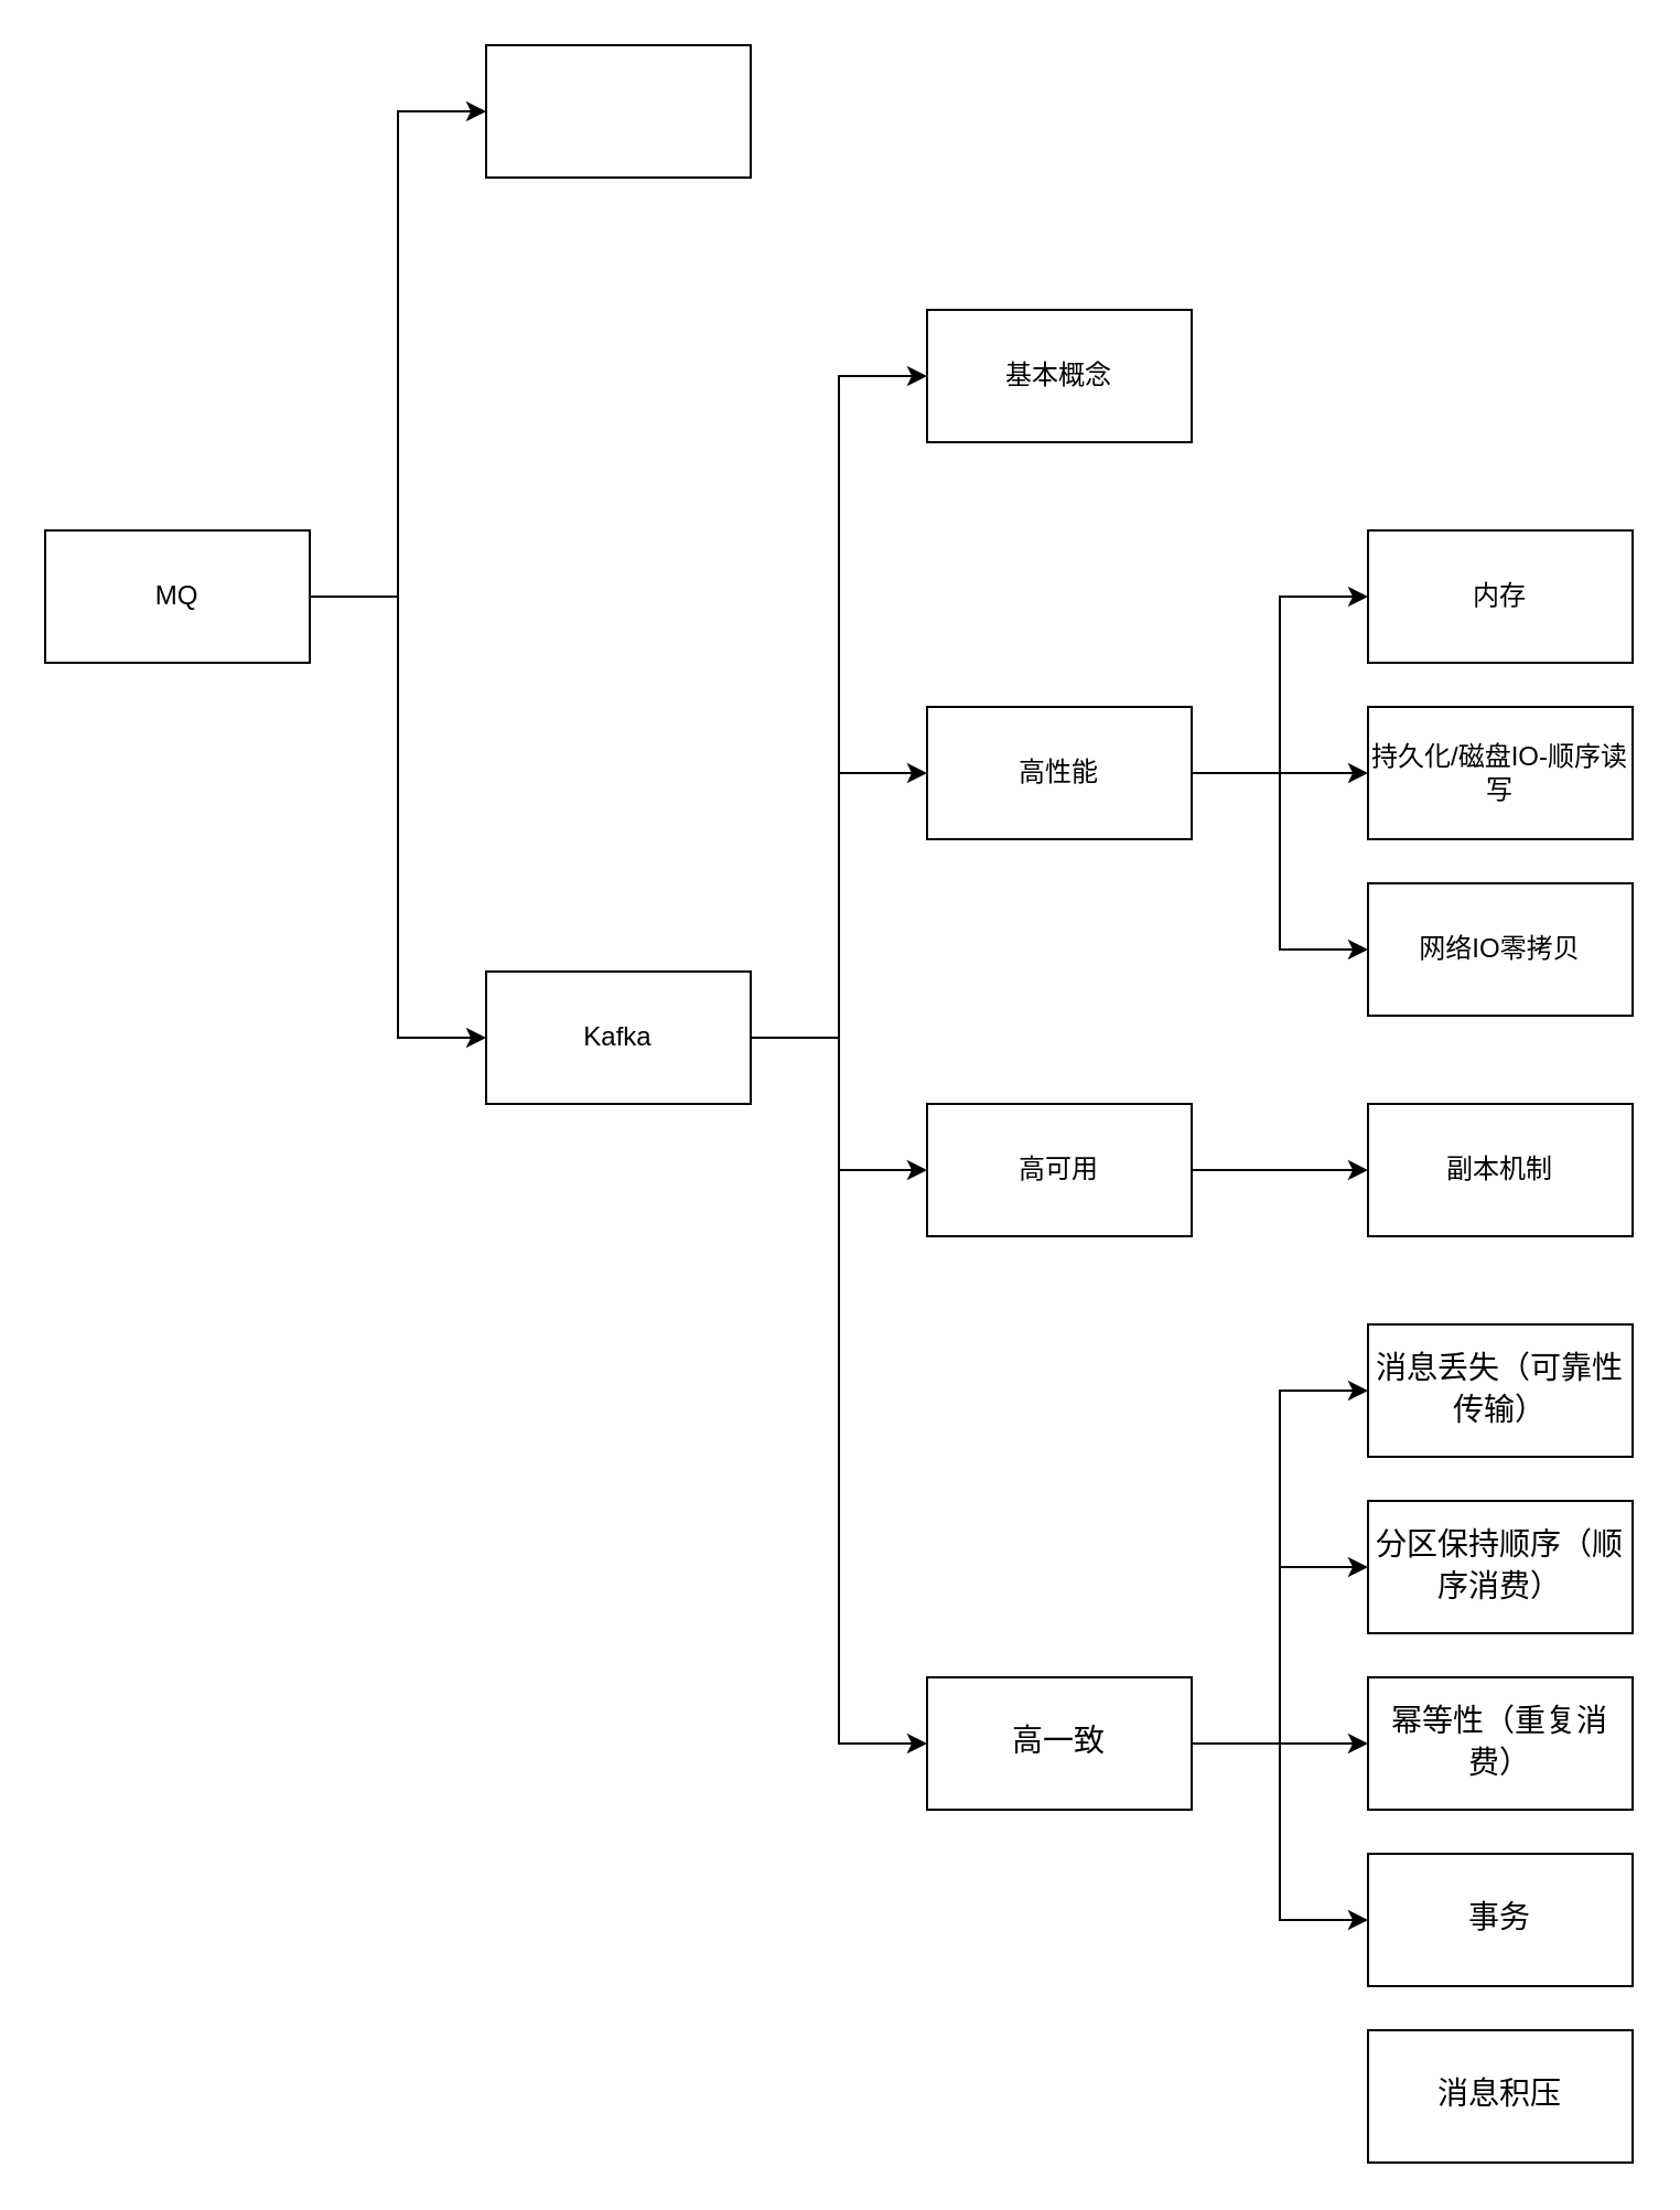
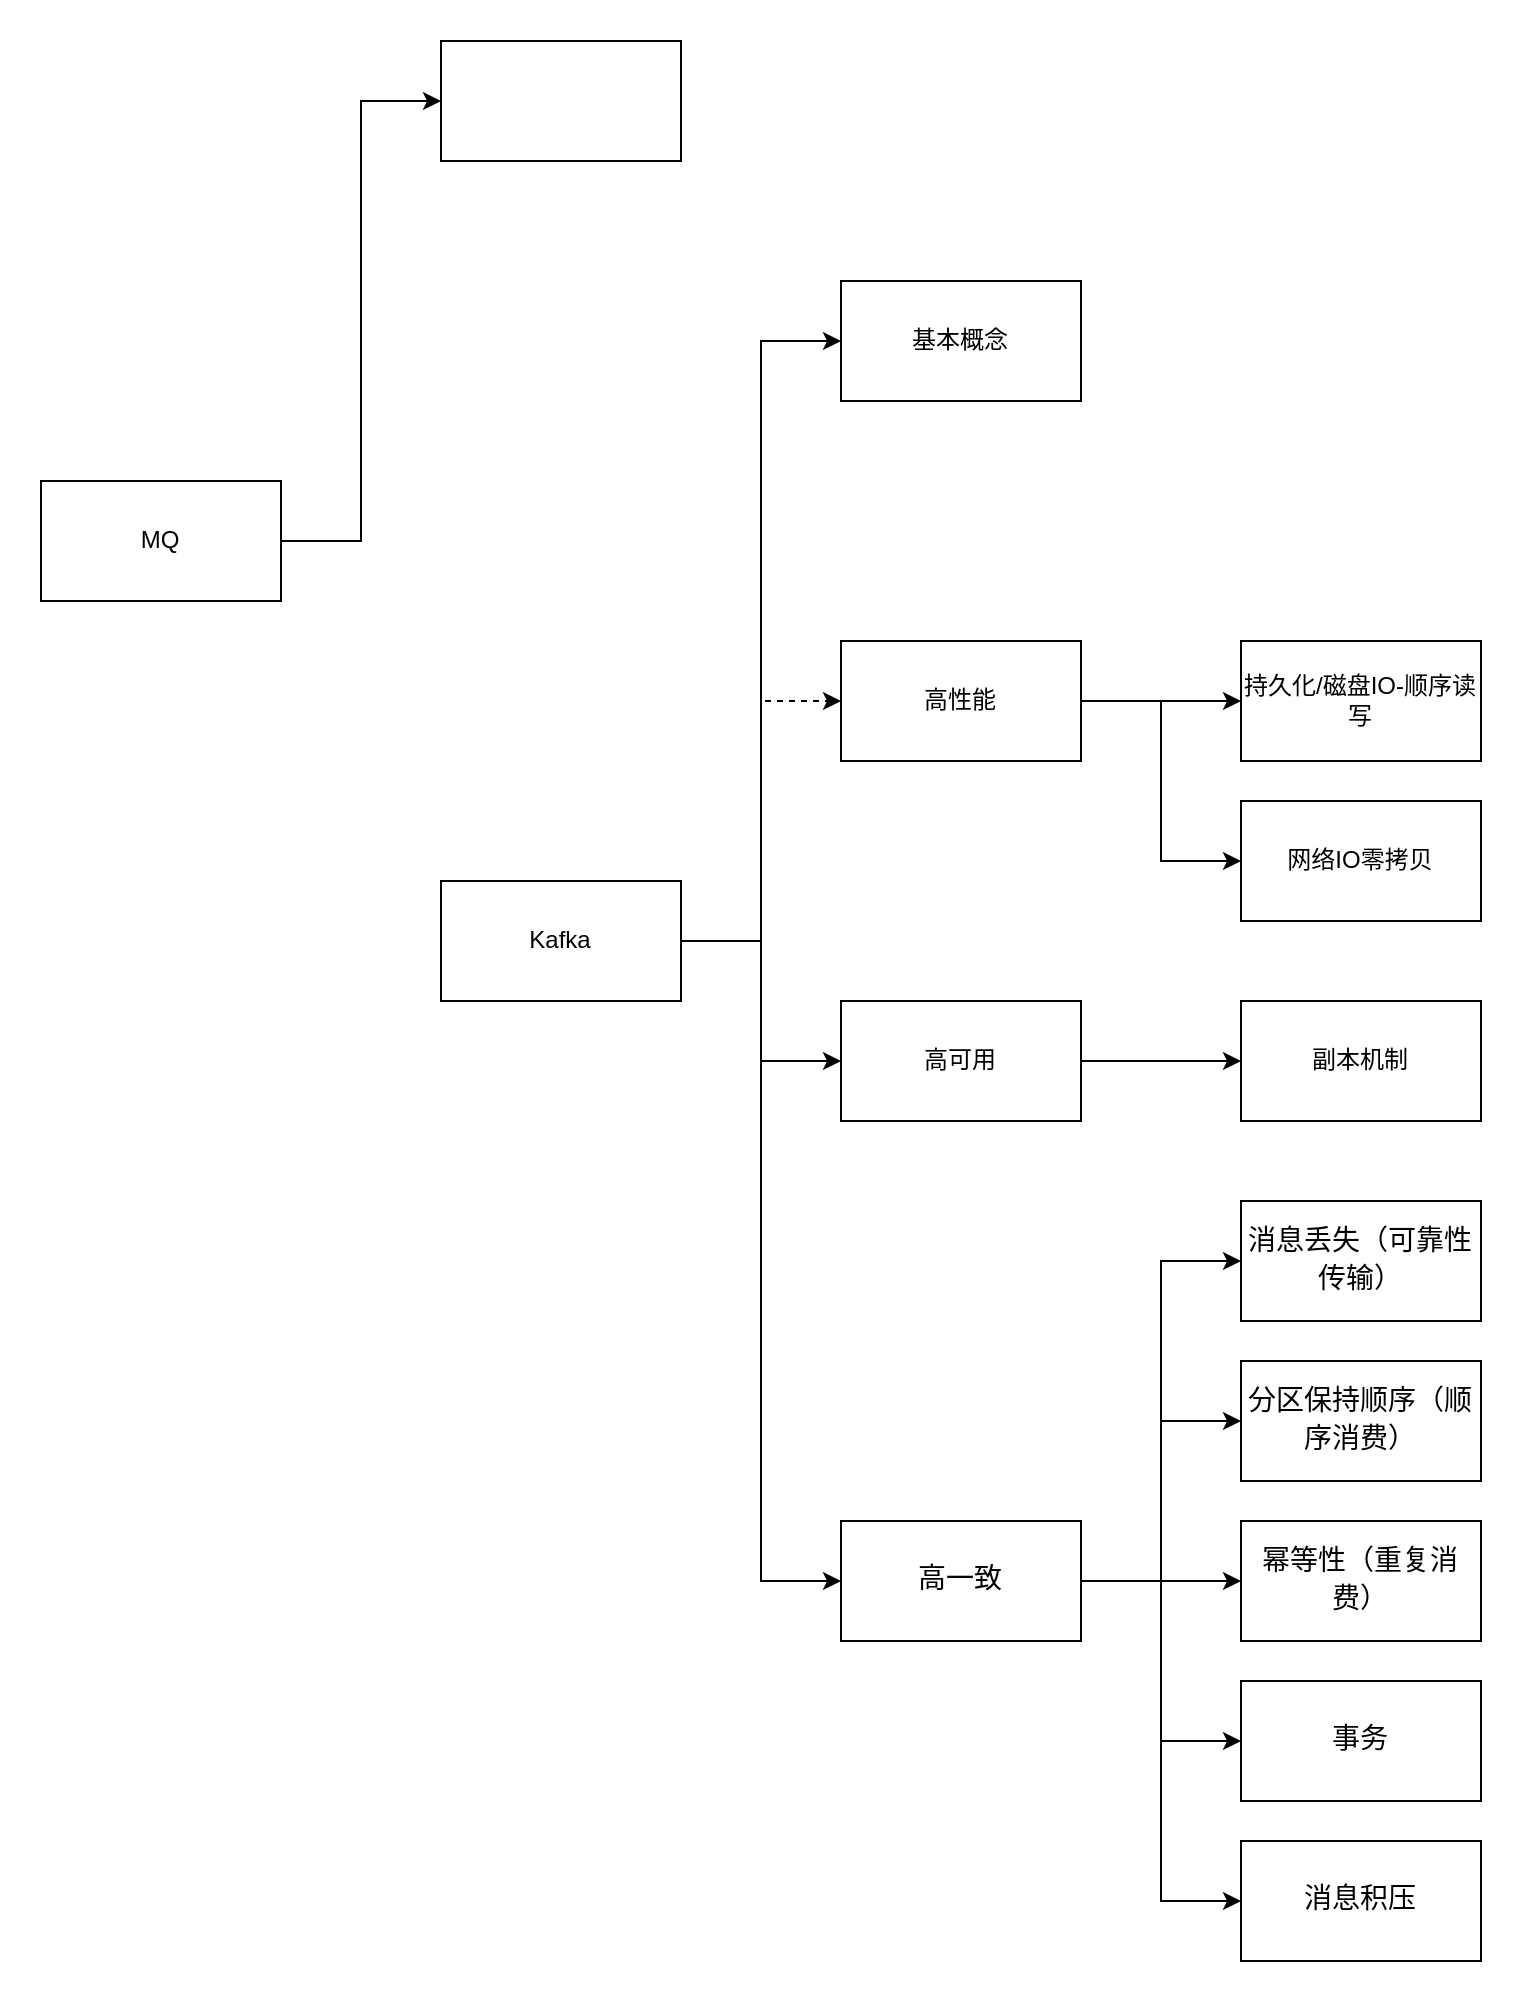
- <mxCell id="24" value="内存" style="rounded=0;whiteSpace=wrap;html=1;" parent="1" vertex="1"><mxGeometry x="620" y="240" width="120" height="60" as="geometry" /></mxCell>
- <mxCell id="12" value="" style="edgeStyle=orthogonalEdgeStyle;rounded=0;orthogonalLoop=1;jettySize=auto;html=1;entryX=0;entryY=0.5;entryDx=0;entryDy=0;" parent="1" source="15" target="24" edge="1"><mxGeometry relative="1" as="geometry" /></mxCell>
- <mxCell id="7" style="edgeStyle=orthogonalEdgeStyle;rounded=0;orthogonalLoop=1;jettySize=auto;html=1;entryX=0;entryY=0.5;entryDx=0;entryDy=0;" parent="1" source="10" target="15" edge="1"><mxGeometry relative="1" as="geometry" /></mxCell>
+ <mxCell id="7" style="edgeStyle=orthogonalEdgeStyle;rounded=0;orthogonalLoop=1;jettySize=auto;html=1;entryX=0;entryY=0.5;entryDx=0;entryDy=0;dashed=1;" parent="1" source="10" target="15" edge="1"><mxGeometry relative="1" as="geometry" /></mxCell>
- <mxCell id="3" style="edgeStyle=orthogonalEdgeStyle;rounded=0;orthogonalLoop=1;jettySize=auto;html=1;entryX=0;entryY=0.5;entryDx=0;entryDy=0;" parent="1" source="4" target="10" edge="1"><mxGeometry relative="1" as="geometry" /></mxCell>
+ <mxCell id="22" style="edgeStyle=orthogonalEdgeStyle;rounded=0;orthogonalLoop=1;jettySize=auto;html=1;entryX=0;entryY=0.5;entryDx=0;entryDy=0;" parent="1" source="23" target="32" edge="1"><mxGeometry relative="1" as="geometry" /></mxCell>
